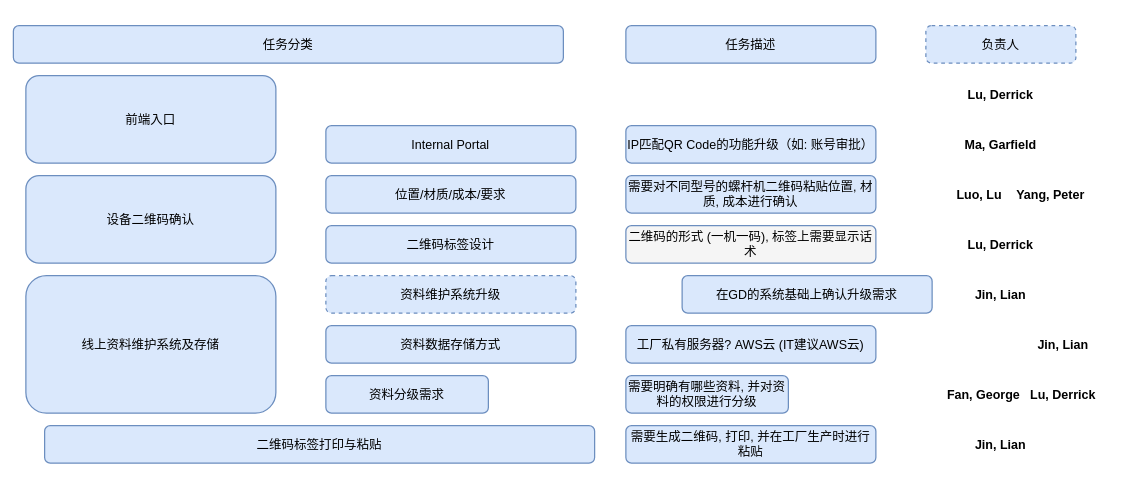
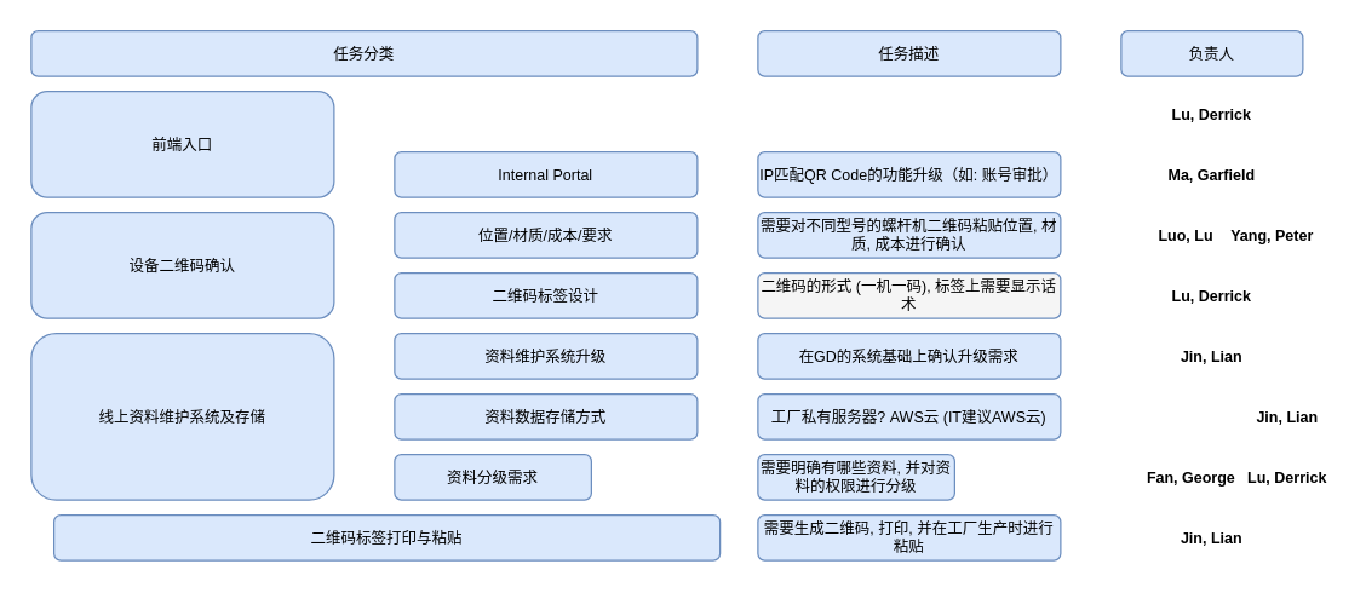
- <mxCell id="2" value="&lt;font style=&quot;font-size: 10px;&quot;&gt;任务分类&lt;br&gt;&lt;/font&gt;" style="rounded=1;whiteSpace=wrap;html=1;fillColor=#dae8fc;strokeColor=#6c8ebf;" vertex="1" parent="1"><mxGeometry x="10" y="20" width="440" height="30" as="geometry" /></mxCell>
+ <mxCell id="2" value="&lt;font style=&quot;font-size: 10px;&quot;&gt;任务分类&lt;br&gt;&lt;/font&gt;" style="rounded=1;whiteSpace=wrap;html=1;fillColor=#dae8fc;strokeColor=#6c8ebf;" vertex="1" parent="1"><mxGeometry x="20" y="20" width="440" height="30" as="geometry" /></mxCell>
- <mxCell id="21" value="&lt;font style=&quot;font-size: 10px;&quot;&gt;负责人&lt;br&gt;&lt;/font&gt;" style="rounded=1;whiteSpace=wrap;html=1;fillColor=#dae8fc;strokeColor=#6c8ebf;dashed=1;" vertex="1" parent="1"><mxGeometry x="740" y="20" width="120" height="30" as="geometry" /></mxCell>
+ <mxCell id="21" value="&lt;font style=&quot;font-size: 10px;&quot;&gt;负责人&lt;br&gt;&lt;/font&gt;" style="rounded=1;whiteSpace=wrap;html=1;fillColor=#dae8fc;strokeColor=#6c8ebf;" vertex="1" parent="1"><mxGeometry x="740" y="20" width="120" height="30" as="geometry" /></mxCell>
- <mxCell id="10" value="资料维护系统升级" style="rounded=1;whiteSpace=wrap;html=1;fontSize=10;fillColor=#dae8fc;strokeColor=#6c8ebf;dashed=1;" vertex="1" parent="1"><mxGeometry x="260" y="220" width="200" height="30" as="geometry" /></mxCell>
+ <mxCell id="10" value="资料维护系统升级" style="rounded=1;whiteSpace=wrap;html=1;fontSize=10;fillColor=#dae8fc;strokeColor=#6c8ebf;" vertex="1" parent="1"><mxGeometry x="260" y="220" width="200" height="30" as="geometry" /></mxCell>
- <mxCell id="16" value="在GD的系统基础上确认升级需求" style="rounded=1;whiteSpace=wrap;html=1;fontSize=10;fillColor=#dae8fc;strokeColor=#6c8ebf;" vertex="1" parent="1"><mxGeometry x="545" y="220" width="200" height="30" as="geometry" /></mxCell>
+ <mxCell id="16" value="在GD的系统基础上确认升级需求" style="rounded=1;whiteSpace=wrap;html=1;fontSize=10;fillColor=#dae8fc;strokeColor=#6c8ebf;" vertex="1" parent="1"><mxGeometry x="500" y="220" width="200" height="30" as="geometry" /></mxCell>
